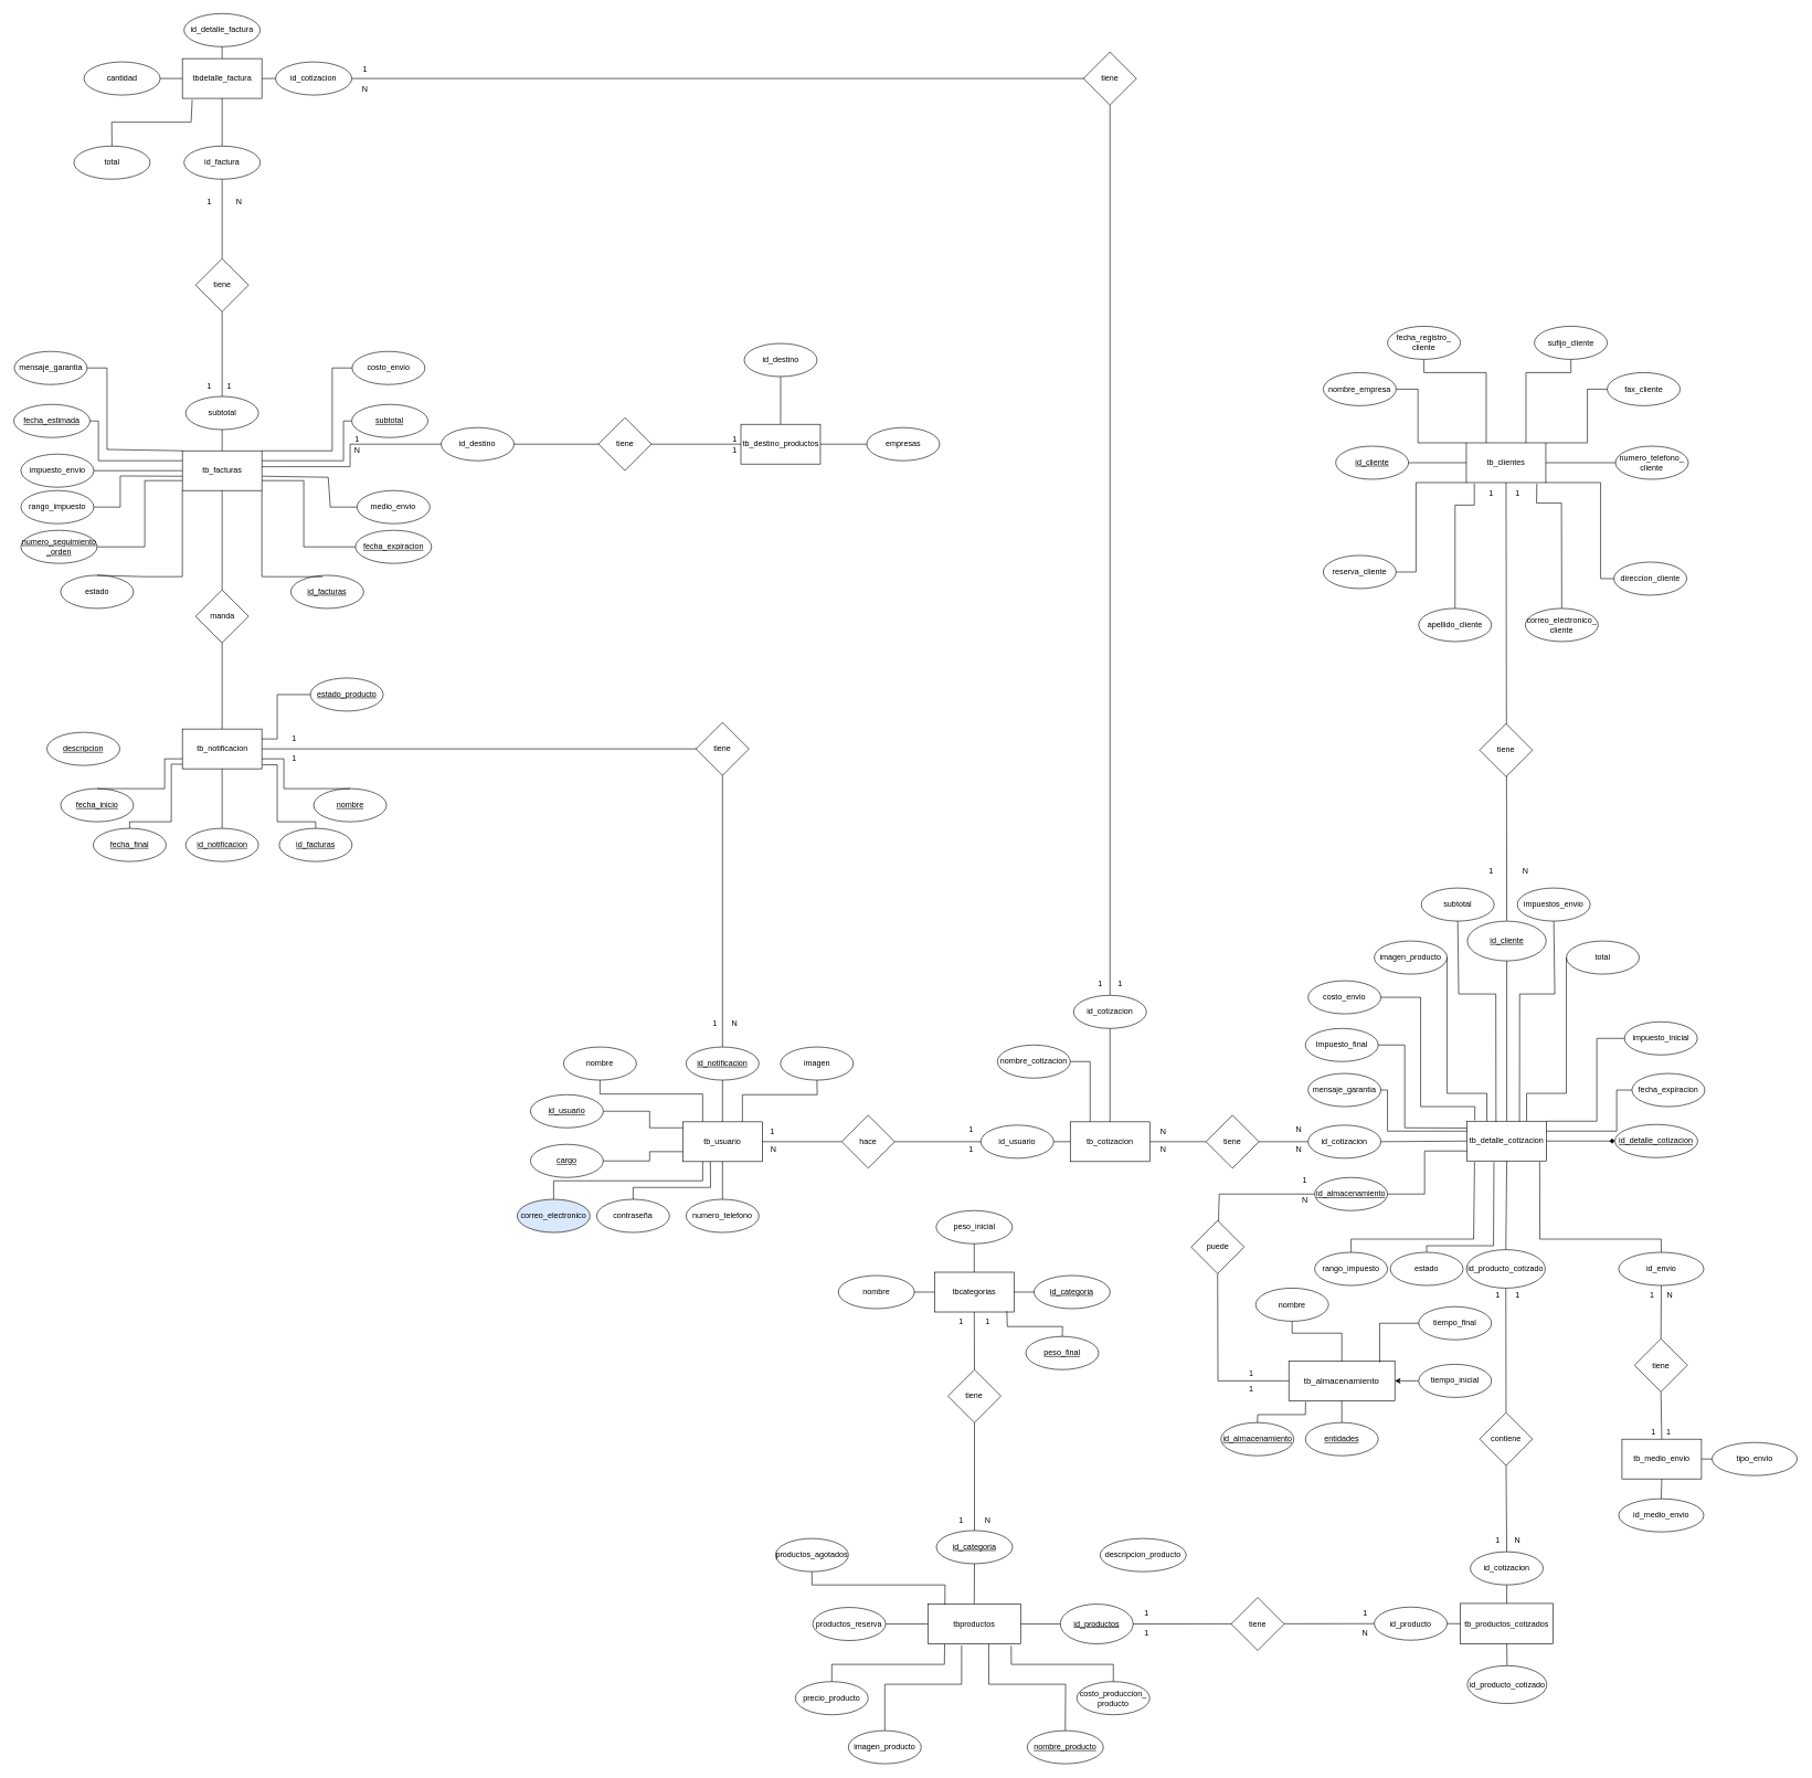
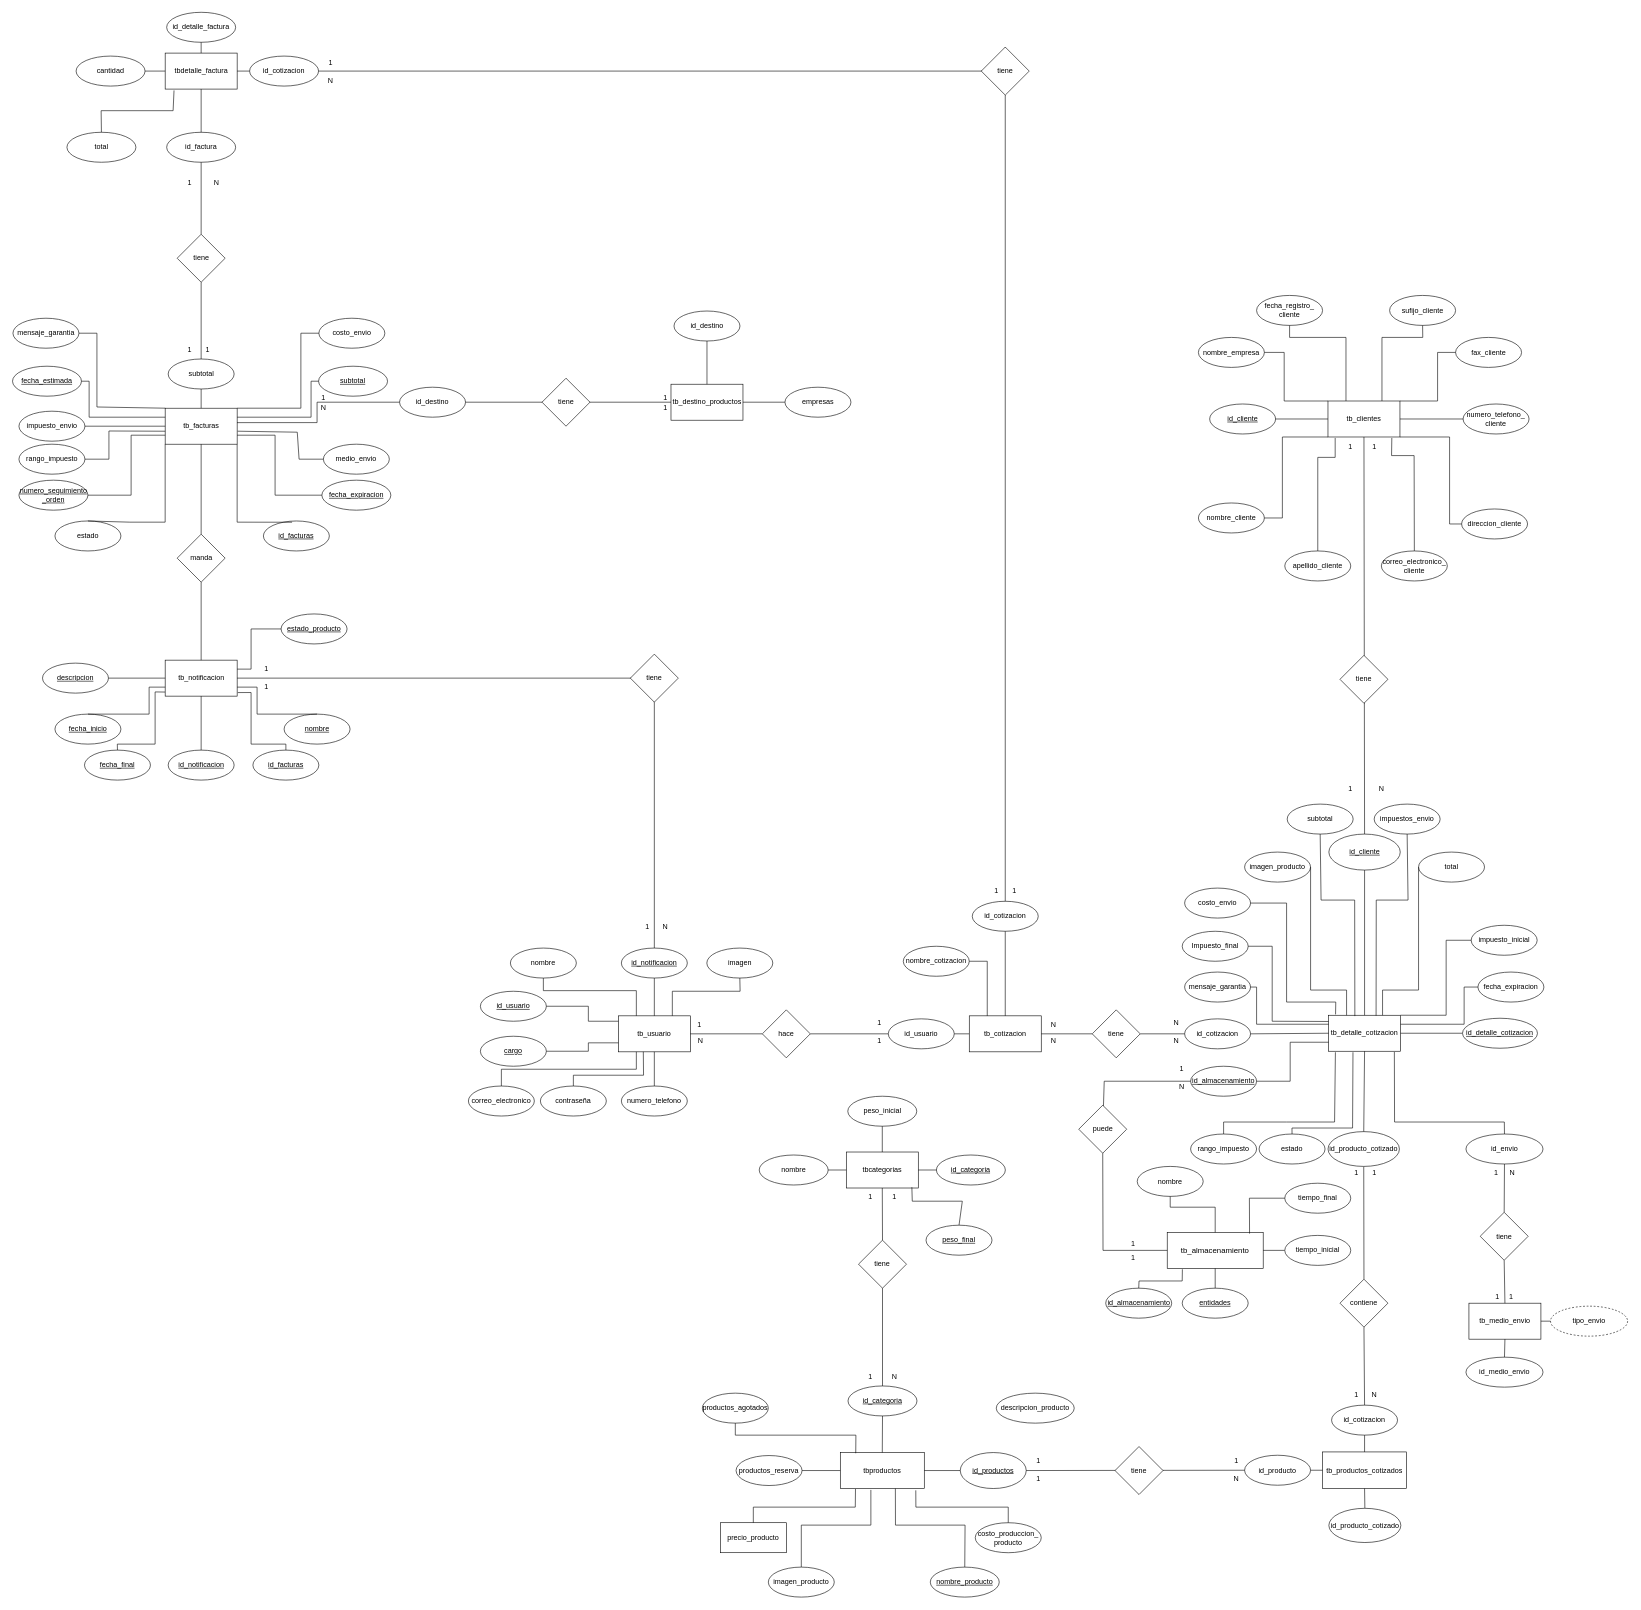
- <mxCell id="40" value="reserva_cliente" style="ellipse;whiteSpace=wrap;html=1;align=center;direction=east;" parent="1" vertex="1"><mxGeometry x="1996.99" y="838" width="110" height="50" as="geometry" /></mxCell>
+ <mxCell id="40" value="nombre_cliente" style="ellipse;whiteSpace=wrap;html=1;align=center;direction=east;" parent="1" vertex="1"><mxGeometry x="1996.99" y="838" width="110" height="50" as="geometry" /></mxCell>
+ <mxCell id="264" value="" style="endArrow=none;html=1;rounded=0;exitX=1;exitY=0.5;exitDx=0;exitDy=0;entryX=0;entryY=0.5;entryDx=0;entryDy=0;" parent="1" source="179" target="173" edge="1"><mxGeometry width="50" height="50" relative="1" as="geometry"><mxPoint x="220" y="1172" as="sourcePoint" /><mxPoint x="270" y="1122" as="targetPoint" /></mxGeometry></mxCell>
- <mxCell id="95" value="" style="endArrow=diamond;html=1;rounded=0;exitX=1;exitY=0.5;exitDx=0;exitDy=0;entryX=0;entryY=0.5;entryDx=0;entryDy=0;" parent="1" source="16" target="96" edge="1"><mxGeometry width="50" height="50" relative="1" as="geometry"><mxPoint x="2550" y="1782" as="sourcePoint" /><mxPoint x="2530" y="1720" as="targetPoint" /></mxGeometry></mxCell>
+ <mxCell id="95" value="" style="endArrow=none;html=1;rounded=0;exitX=1;exitY=0.5;exitDx=0;exitDy=0;entryX=0;entryY=0.5;entryDx=0;entryDy=0;" parent="1" source="16" target="96" edge="1"><mxGeometry width="50" height="50" relative="1" as="geometry"><mxPoint x="2550" y="1782" as="sourcePoint" /><mxPoint x="2530" y="1720" as="targetPoint" /></mxGeometry></mxCell>
- <mxCell id="108" value="correo_electronico" style="ellipse;whiteSpace=wrap;html=1;align=center;direction=east;fillColor=#dae8fc;" parent="1" vertex="1"><mxGeometry x="780" y="1810" width="110" height="50" as="geometry" /></mxCell>
+ <mxCell id="108" value="correo_electronico" style="ellipse;whiteSpace=wrap;html=1;align=center;direction=east;" parent="1" vertex="1"><mxGeometry x="780" y="1810" width="110" height="50" as="geometry" /></mxCell>
- <mxCell id="168" value="&lt;u&gt;peso_final&lt;/u&gt;" style="ellipse;whiteSpace=wrap;html=1;align=center;direction=east;" parent="1" vertex="1"><mxGeometry x="1547.92" y="2017" width="110" height="50" as="geometry" /></mxCell>
+ <mxCell id="168" value="&lt;u&gt;peso_final&lt;/u&gt;" style="ellipse;whiteSpace=wrap;html=1;align=center;direction=east;" parent="1" vertex="1"><mxGeometry x="1542.92" y="2042" width="110" height="50" as="geometry" /></mxCell>
- <mxCell id="152" value="" style="endArrow=classic;html=1;rounded=0;exitX=0;exitY=0.5;exitDx=0;exitDy=0;entryX=1;entryY=0.5;entryDx=0;entryDy=0;" parent="1" source="153" target="120" edge="1"><mxGeometry width="50" height="50" relative="1" as="geometry"><mxPoint x="1937.5" y="2089" as="sourcePoint" /><mxPoint x="2140" y="2012" as="targetPoint" /></mxGeometry></mxCell>
+ <mxCell id="152" value="" style="endArrow=none;html=1;rounded=0;exitX=0;exitY=0.5;exitDx=0;exitDy=0;entryX=1;entryY=0.5;entryDx=0;entryDy=0;" parent="1" source="153" target="120" edge="1"><mxGeometry width="50" height="50" relative="1" as="geometry"><mxPoint x="1937.5" y="2089" as="sourcePoint" /><mxPoint x="2140" y="2012" as="targetPoint" /></mxGeometry></mxCell>
- <mxCell id="233" value="tipo_envio" style="ellipse;whiteSpace=wrap;html=1;align=center;" parent="1" vertex="1"><mxGeometry x="2584" y="2177" width="128.5" height="50" as="geometry" /></mxCell>
+ <mxCell id="233" value="tipo_envio" style="ellipse;whiteSpace=wrap;html=1;align=center;dashed=1;" parent="1" vertex="1"><mxGeometry x="2584" y="2177" width="128.5" height="50" as="geometry" /></mxCell>
- <mxCell id="12" value="precio_producto" style="ellipse;whiteSpace=wrap;html=1;align=center;" parent="1" vertex="1"><mxGeometry x="1200" y="2538" width="110" height="50" as="geometry" /></mxCell>
+ <mxCell id="12" value="precio_producto" style="whiteSpace=wrap;html=1;align=center;rounded=0;" parent="1" vertex="1"><mxGeometry x="1200" y="2538" width="110" height="50" as="geometry" /></mxCell>
